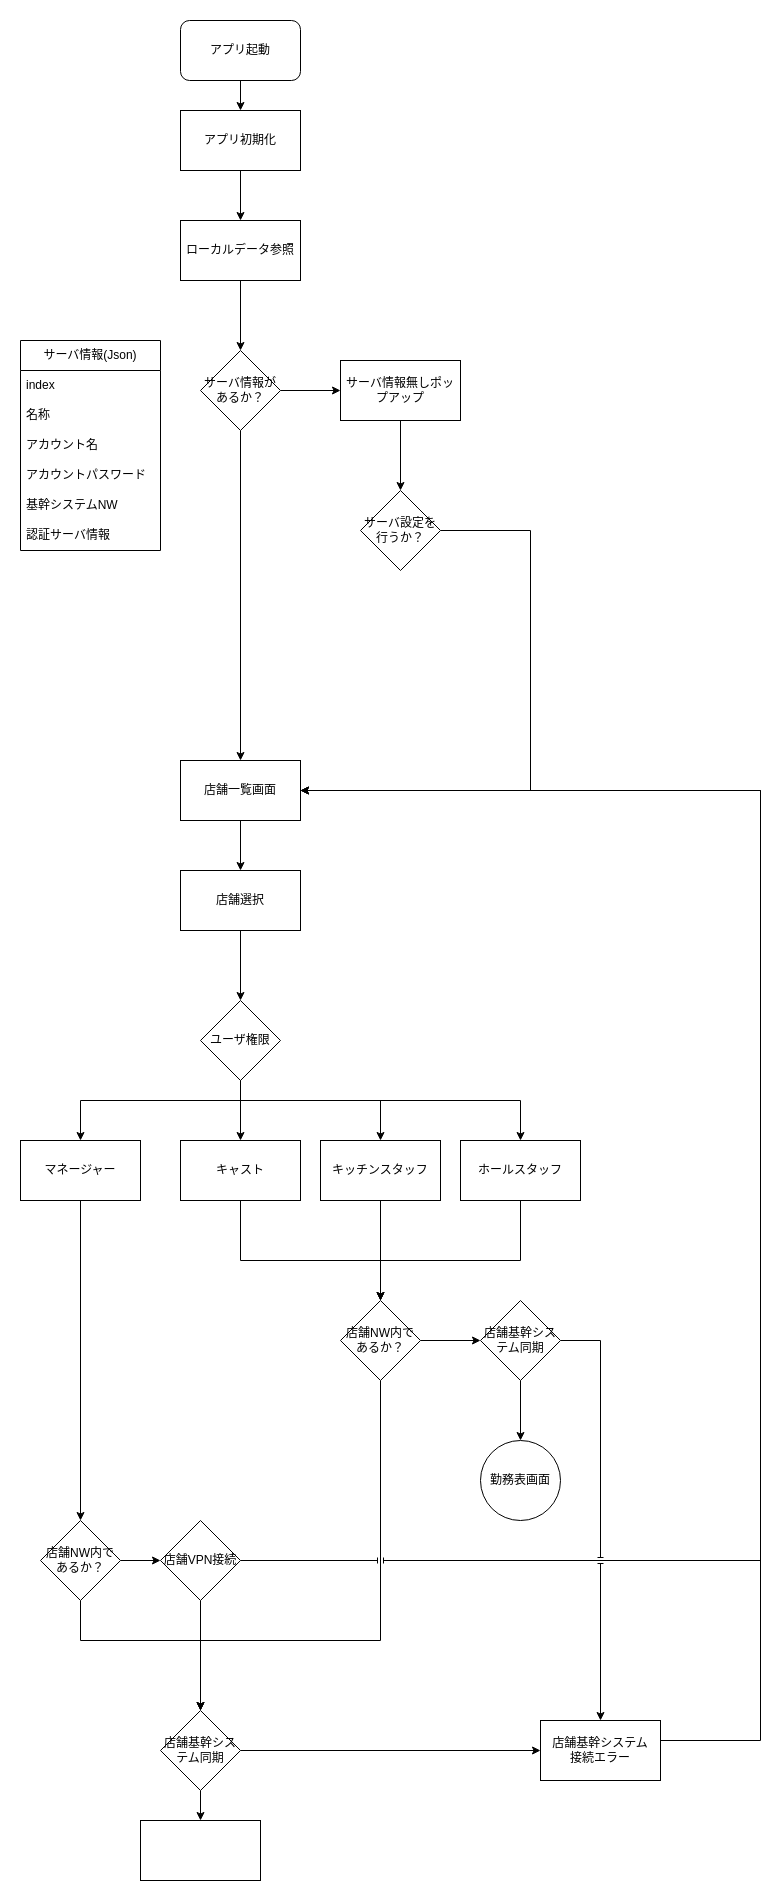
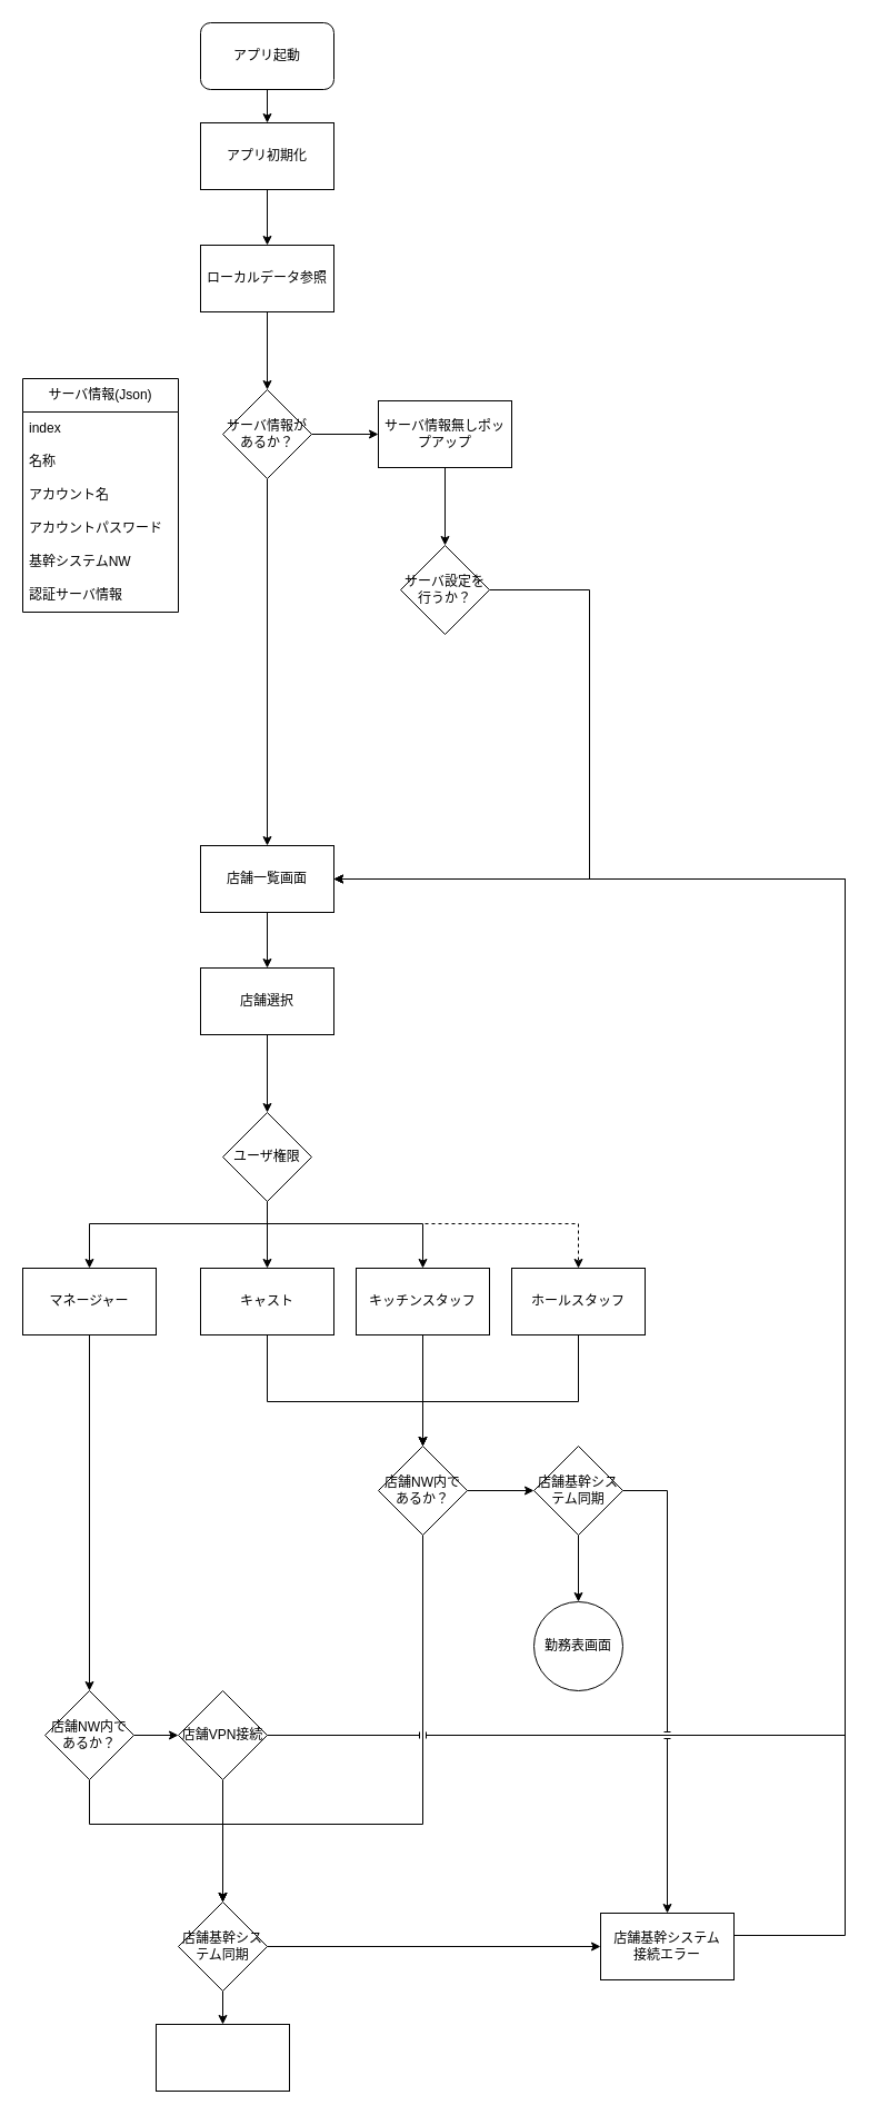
- <mxCell id="21" value="" style="edgeStyle=orthogonalEdgeStyle;rounded=0;orthogonalLoop=1;jettySize=auto;html=1;" edge="1" parent="1" source="23" target="29"><mxGeometry relative="1" as="geometry"><Array as="points"><mxPoint x="240" y="1100" /><mxPoint x="520" y="1100" /></Array></mxGeometry></mxCell>
+ <mxCell id="21" value="" style="edgeStyle=orthogonalEdgeStyle;rounded=0;orthogonalLoop=1;jettySize=auto;html=1;dashed=1;" edge="1" parent="1" source="23" target="29"><mxGeometry relative="1" as="geometry"><Array as="points"><mxPoint x="240" y="1100" /><mxPoint x="520" y="1100" /></Array></mxGeometry></mxCell>
